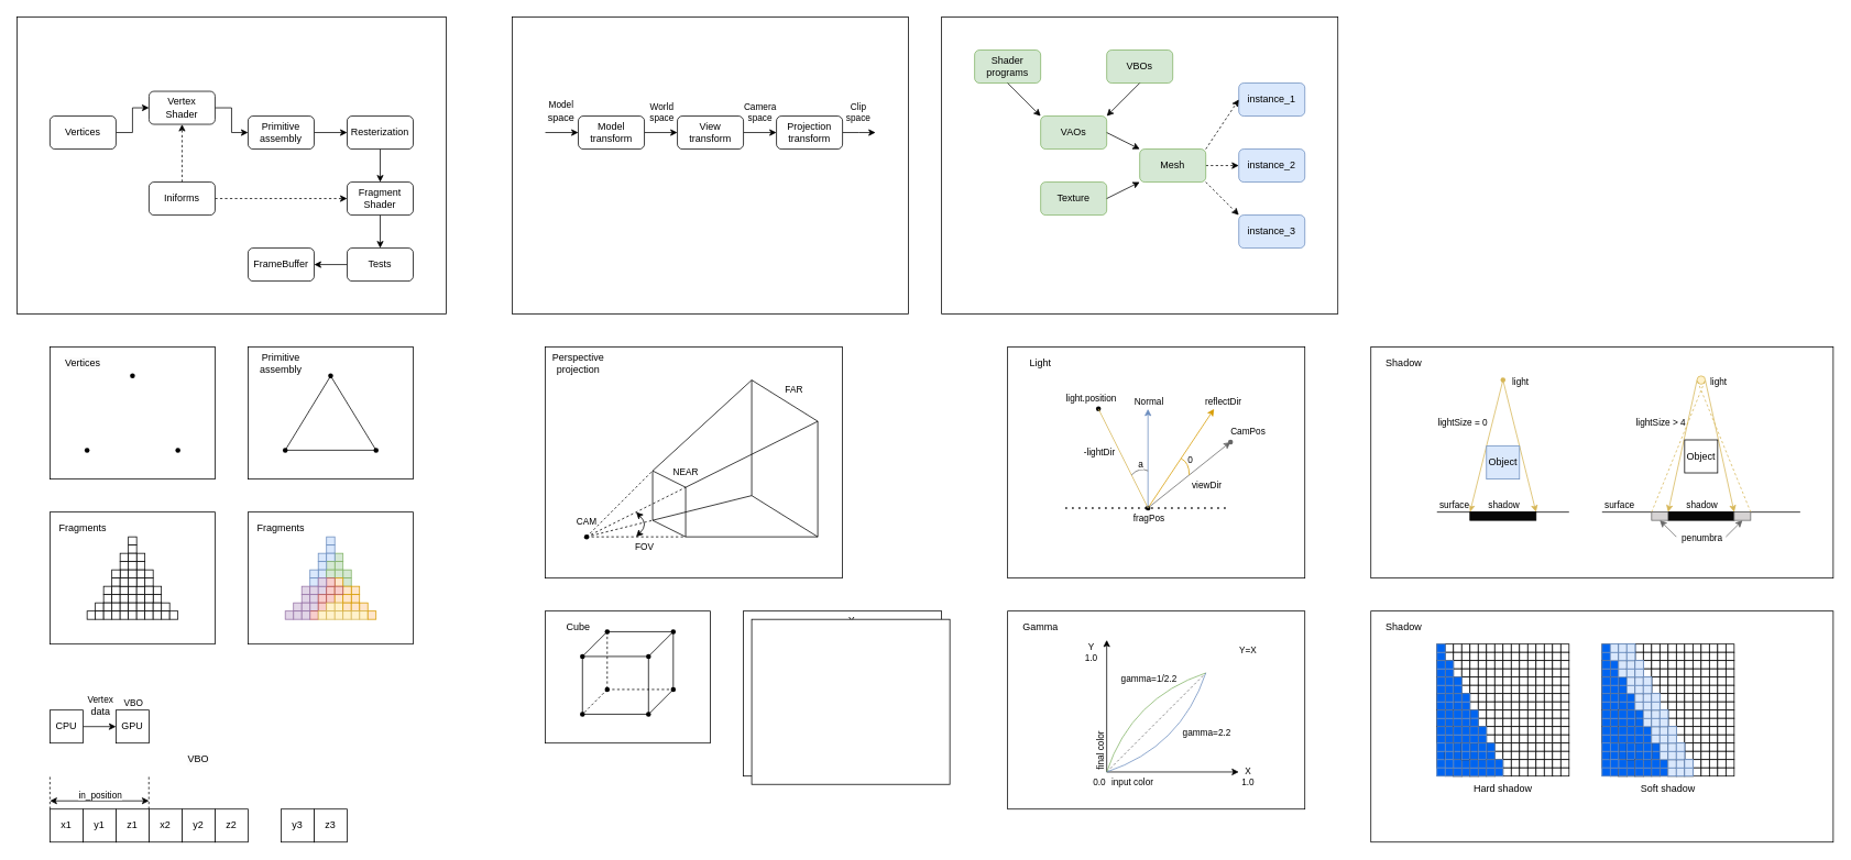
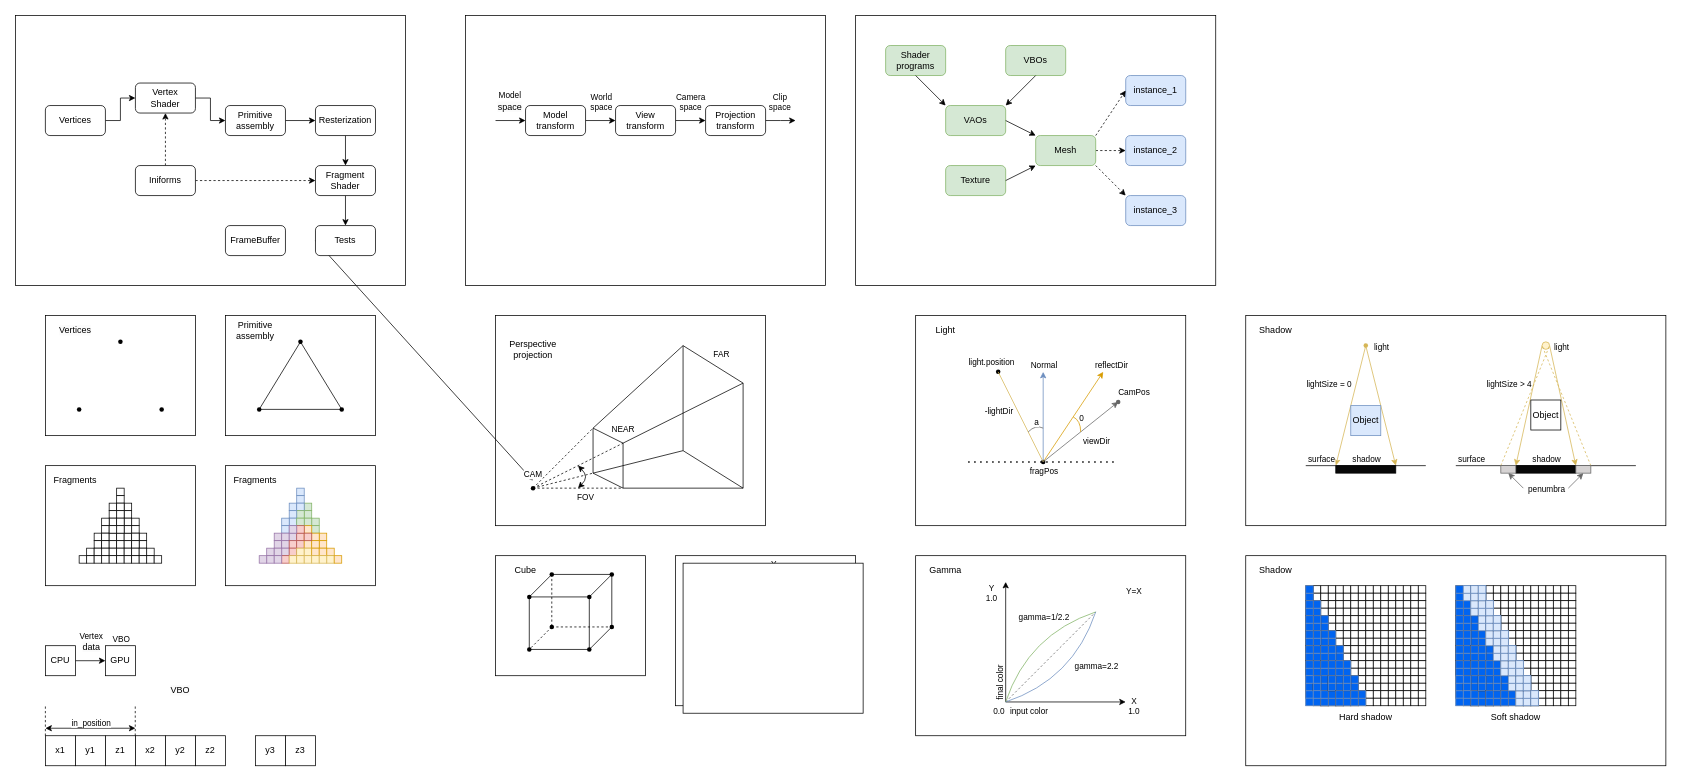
- <mxCell id="26" style="edgeStyle=orthogonalEdgeStyle;rounded=0;orthogonalLoop=1;jettySize=auto;html=1;exitX=0;exitY=0.5;exitDx=0;exitDy=0;entryX=1;entryY=0.5;entryDx=0;entryDy=0;" parent="1" source="27" target="28" edge="1"><mxGeometry relative="1" as="geometry" /></mxCell>
+ <mxCell id="26" style="edgeStyle=orthogonalEdgeStyle;rounded=0;orthogonalLoop=1;jettySize=auto;html=1;exitX=0;exitY=0.5;exitDx=0;exitDy=0;" parent="1" source="27" target="222" edge="1"><mxGeometry relative="1" as="geometry" /></mxCell>
- <mxCell id="225" value="Perspective&lt;br&gt;projection" style="text;whiteSpace=wrap;html=1;align=center;verticalAlign=middle;" parent="1" vertex="1"><mxGeometry x="660" y="420" width="80" height="40" as="geometry" /></mxCell>
+ <mxCell id="225" value="Perspective&lt;br&gt;projection" style="text;whiteSpace=wrap;html=1;align=center;verticalAlign=middle;" parent="1" vertex="1"><mxGeometry x="670" y="445" width="80" height="40" as="geometry" /></mxCell>
